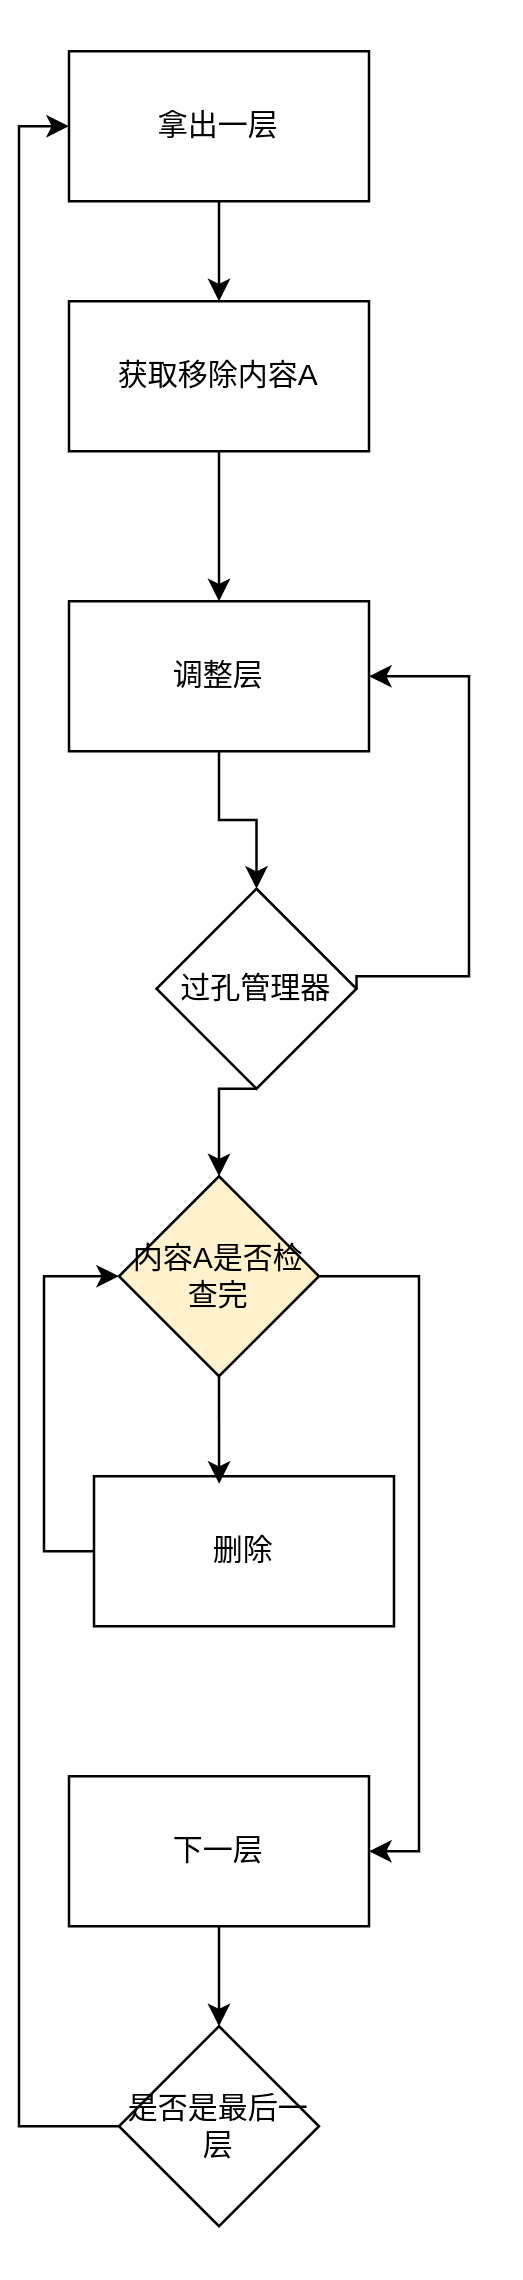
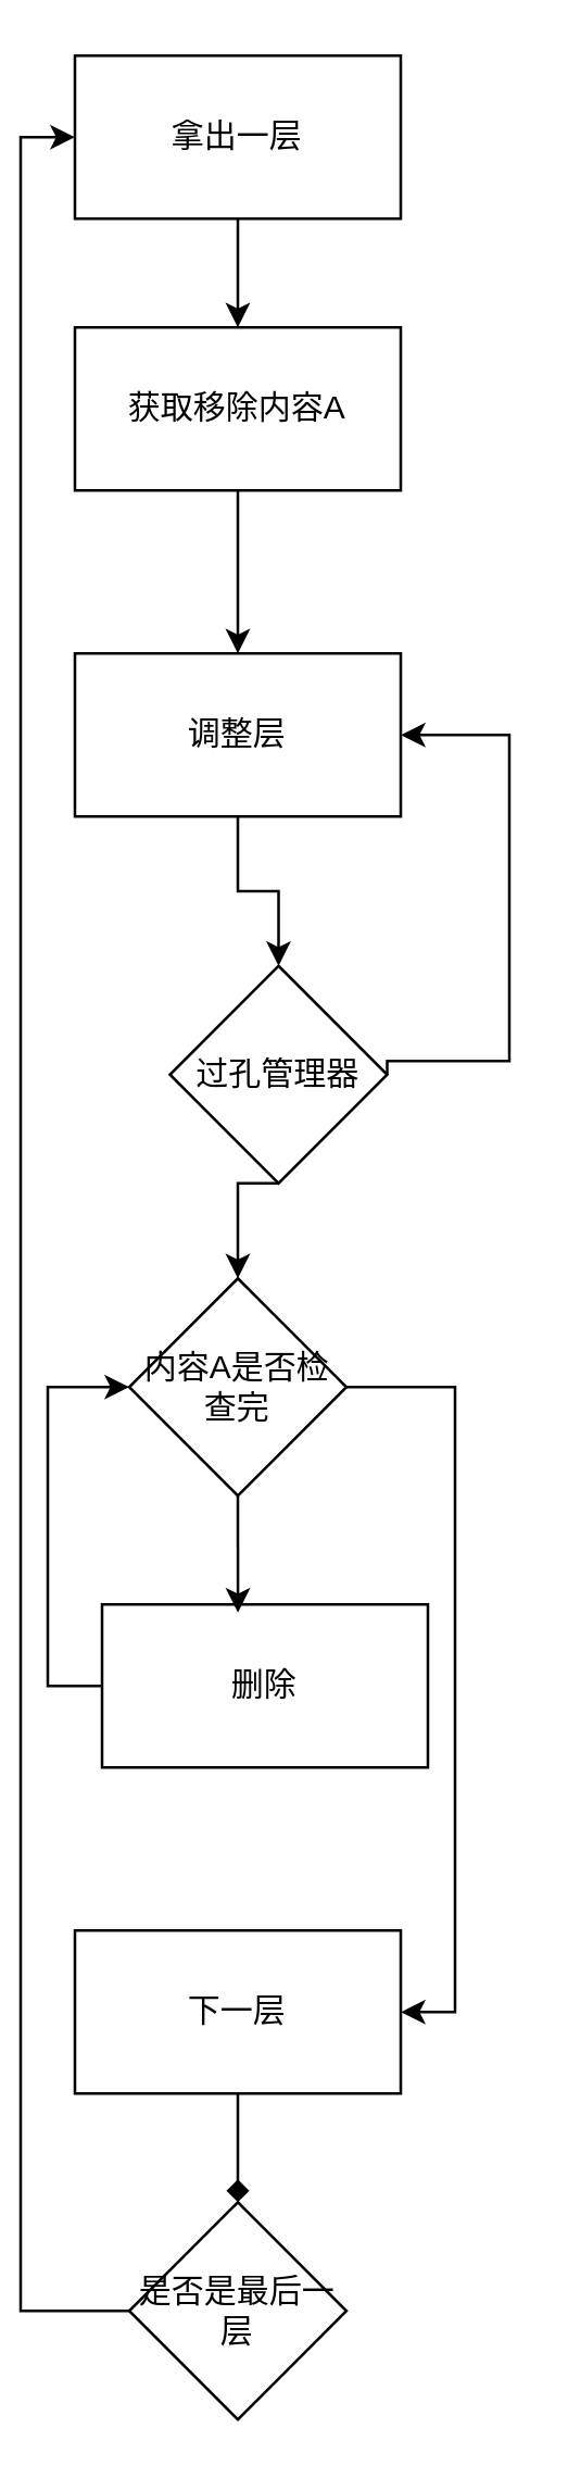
- <mxCell id="12" value="内容A是否检查完" style="rhombus;whiteSpace=wrap;html=1;fillColor=#fff2cc;" vertex="1" parent="1"><mxGeometry x="40" y="470" width="80" height="80" as="geometry" /></mxCell>
+ <mxCell id="12" value="内容A是否检查完" style="rhombus;whiteSpace=wrap;html=1;" vertex="1" parent="1"><mxGeometry x="40" y="470" width="80" height="80" as="geometry" /></mxCell>
- <mxCell id="16" style="edgeStyle=orthogonalEdgeStyle;rounded=0;orthogonalLoop=1;jettySize=auto;html=1;exitX=0.5;exitY=1;exitDx=0;exitDy=0;" edge="1" parent="1" source="17" target="19"><mxGeometry relative="1" as="geometry" /></mxCell>
+ <mxCell id="16" style="edgeStyle=orthogonalEdgeStyle;rounded=0;orthogonalLoop=1;jettySize=auto;html=1;exitX=0.5;exitY=1;exitDx=0;exitDy=0;endArrow=diamond;" edge="1" parent="1" source="17" target="19"><mxGeometry relative="1" as="geometry" /></mxCell>
